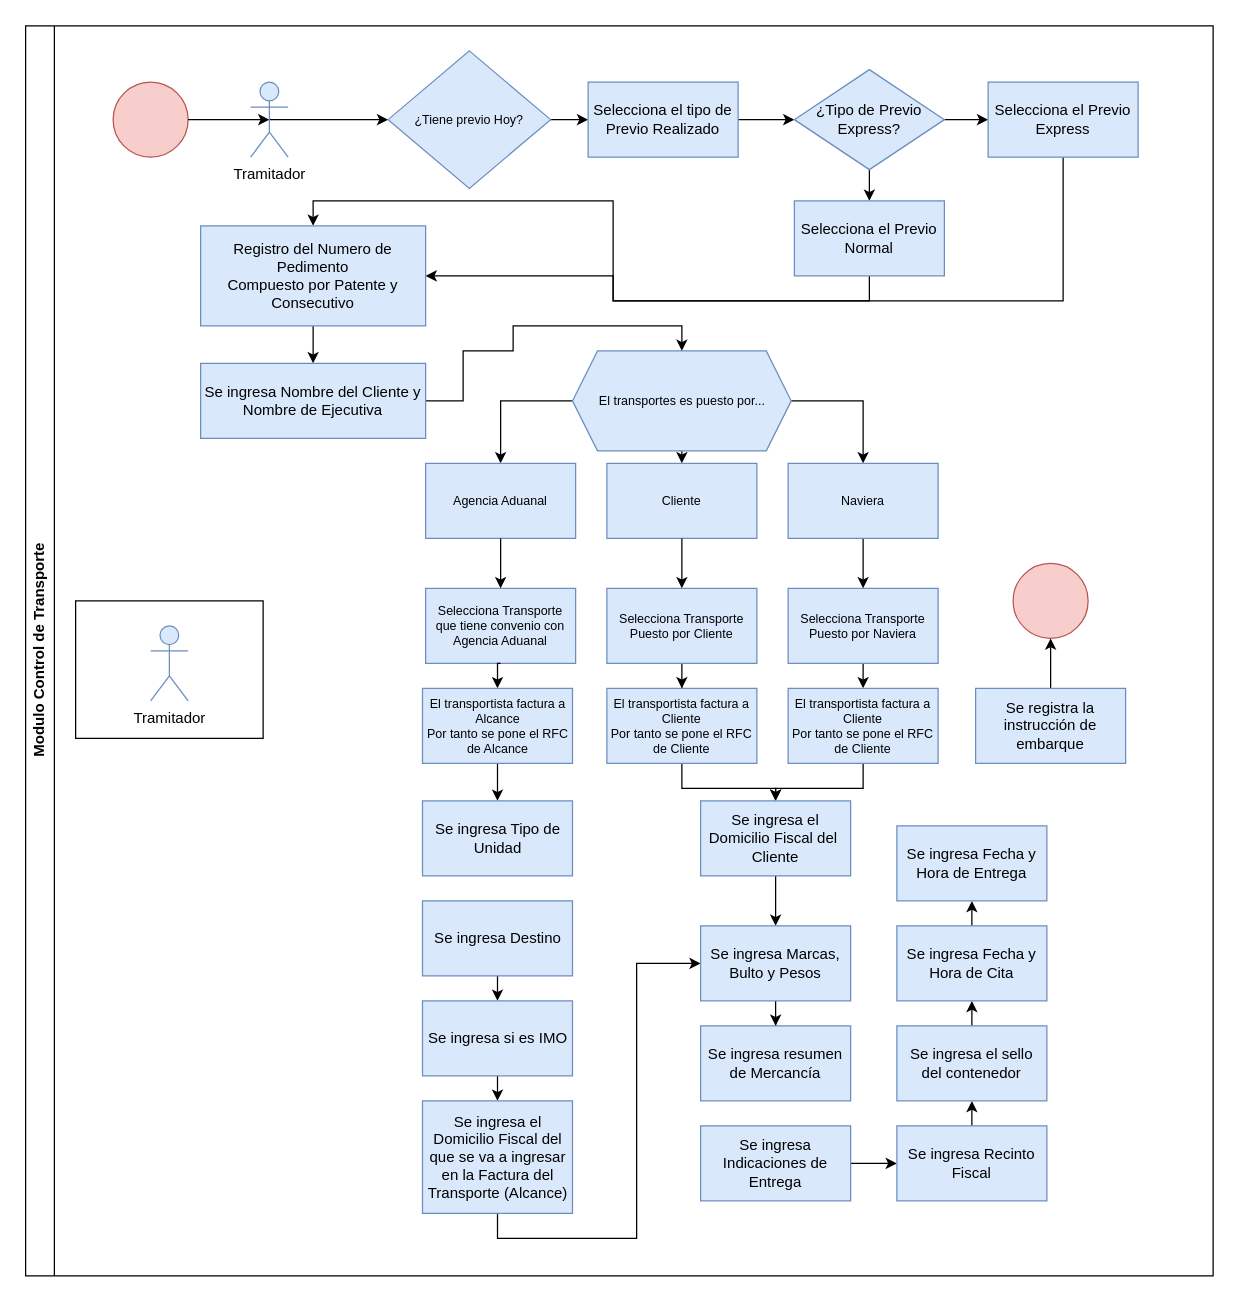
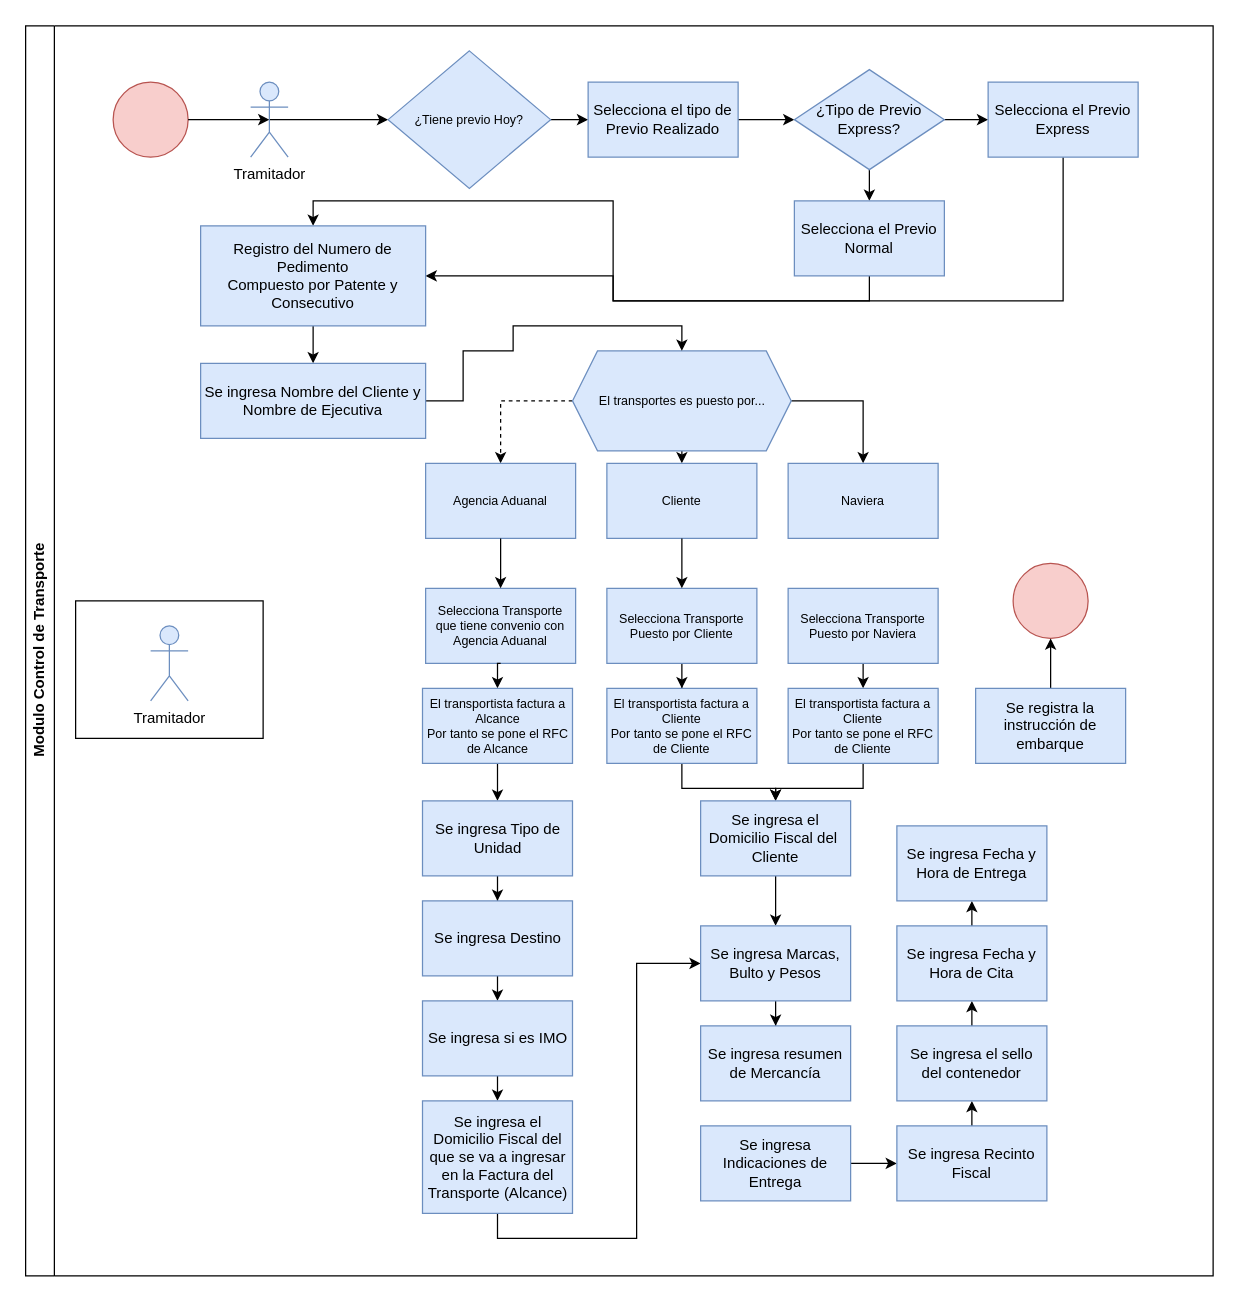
- <mxCell id="50" style="edgeStyle=orthogonalEdgeStyle;rounded=0;orthogonalLoop=1;jettySize=auto;html=1;exitX=0;exitY=0.5;exitDx=0;exitDy=0;entryX=0.5;entryY=0;entryDx=0;entryDy=0;" edge="1" parent="1" source="51" target="52"><mxGeometry relative="1" as="geometry" /></mxCell>
+ <mxCell id="50" style="edgeStyle=orthogonalEdgeStyle;rounded=0;orthogonalLoop=1;jettySize=auto;html=1;exitX=0;exitY=0.5;exitDx=0;exitDy=0;entryX=0.5;entryY=0;entryDx=0;entryDy=0;dashed=1;" edge="1" parent="1" source="51" target="52"><mxGeometry relative="1" as="geometry" /></mxCell>
- <mxCell id="54" style="edgeStyle=orthogonalEdgeStyle;rounded=0;orthogonalLoop=1;jettySize=auto;html=1;exitX=0.5;exitY=1;exitDx=0;exitDy=0;" edge="1" parent="1" source="55" target="13"><mxGeometry relative="1" as="geometry" /></mxCell>
+ <mxCell id="20" style="edgeStyle=orthogonalEdgeStyle;rounded=0;orthogonalLoop=1;jettySize=auto;html=1;exitX=0.5;exitY=1;exitDx=0;exitDy=0;" edge="1" parent="2" source="21" target="23"><mxGeometry relative="1" as="geometry" /></mxCell>
